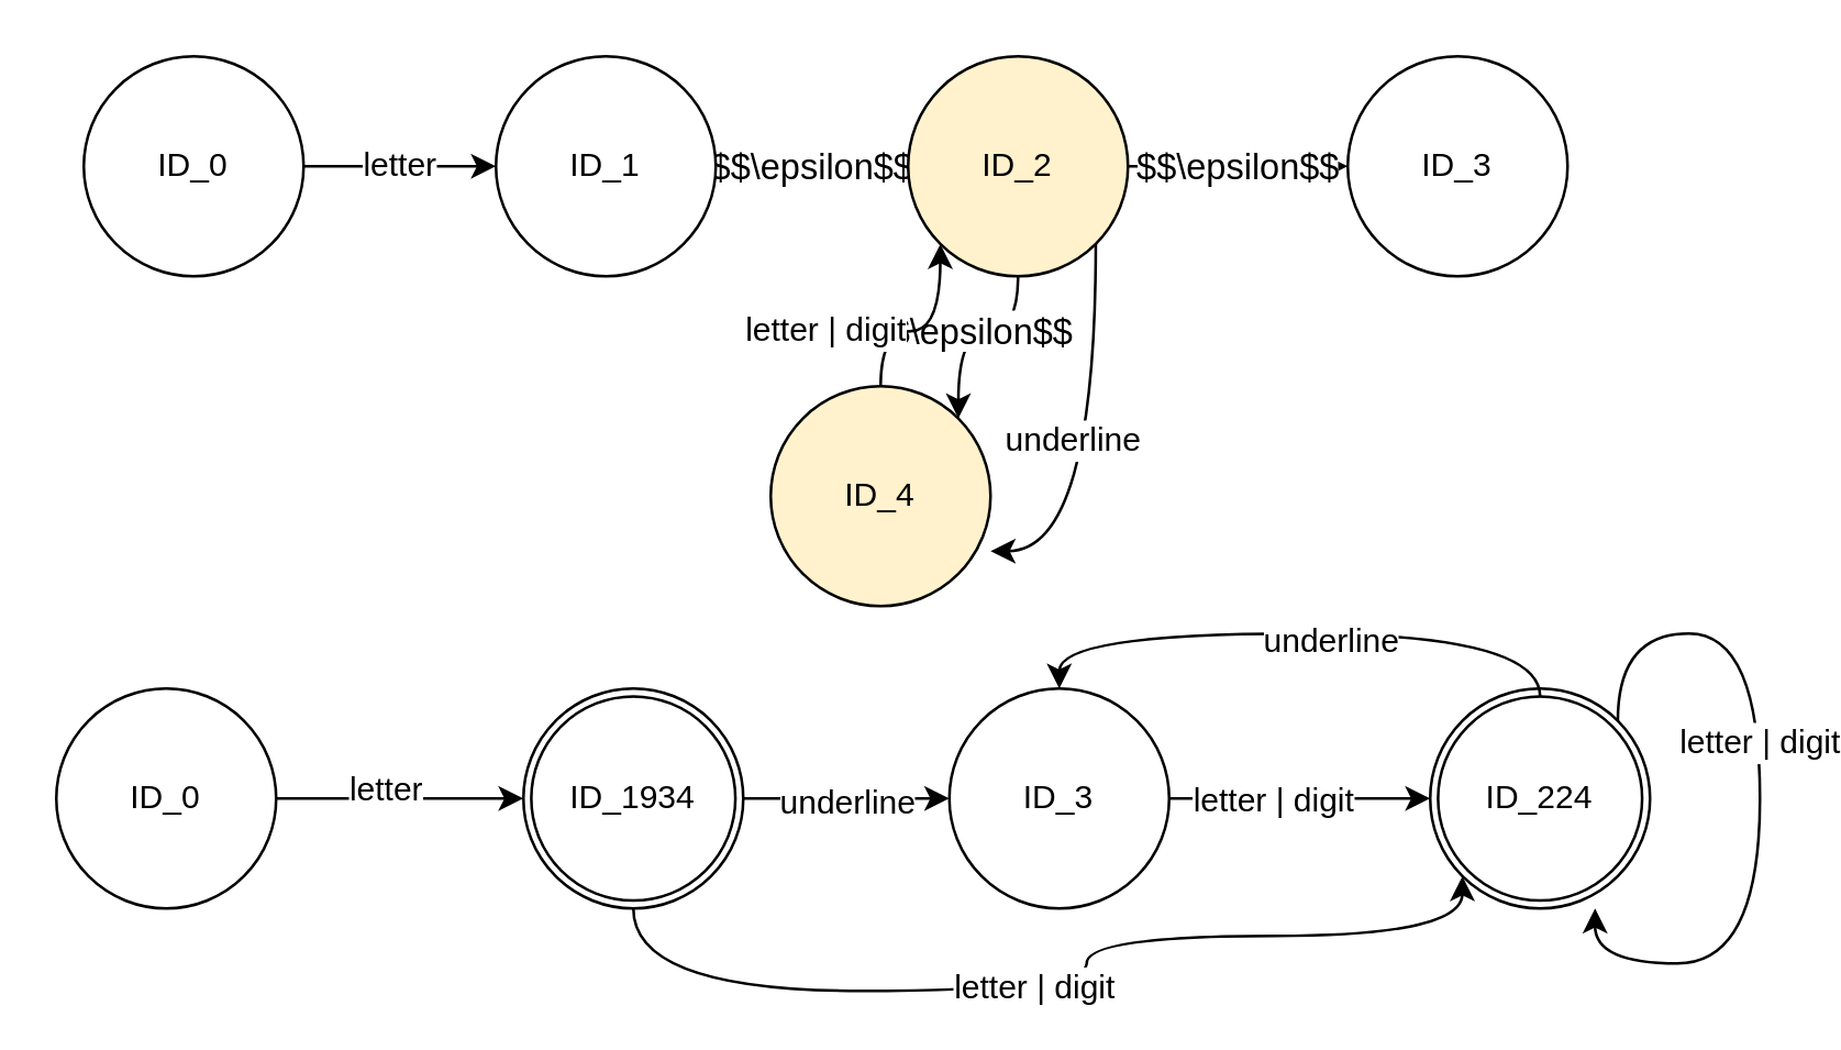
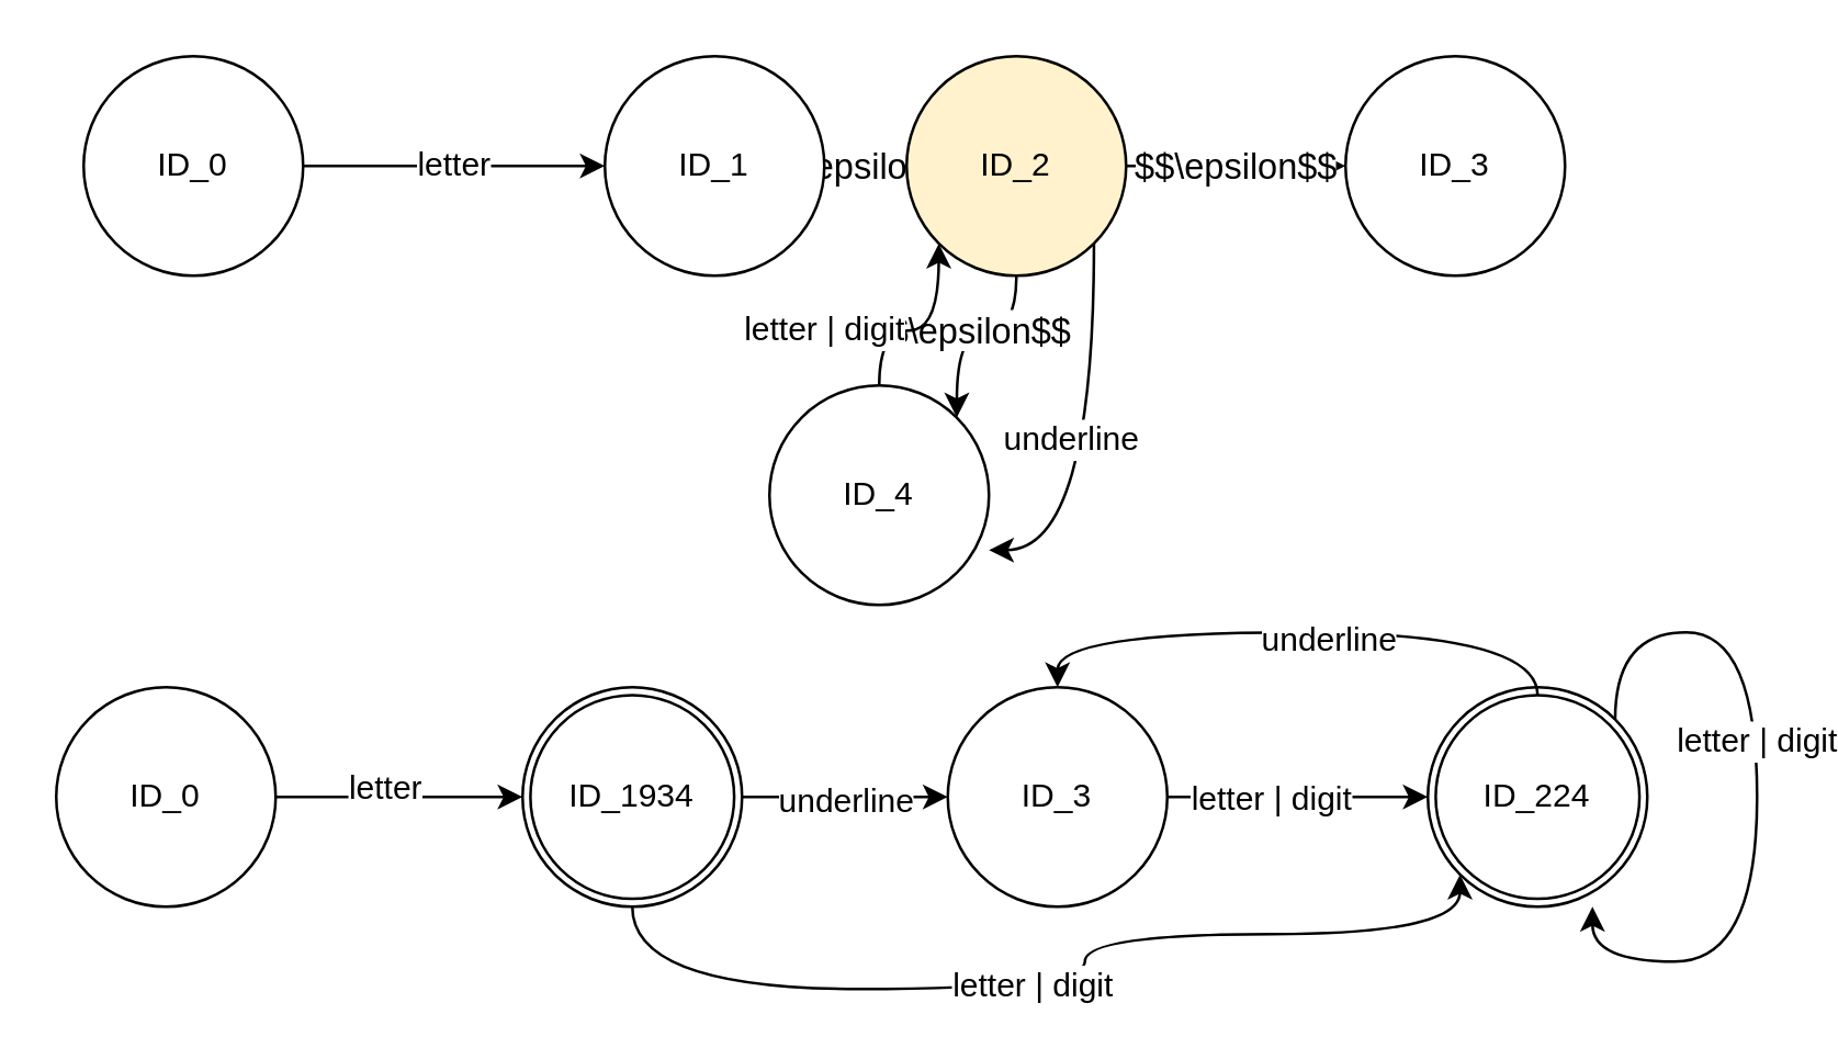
- <mxCell id="25" value="ID_1" style="ellipse;whiteSpace=wrap;html=1;aspect=fixed;" vertex="1" parent="1"><mxGeometry x="180" y="20" width="80" height="80" as="geometry" /></mxCell>
+ <mxCell id="25" value="ID_1" style="ellipse;whiteSpace=wrap;html=1;aspect=fixed;" vertex="1" parent="1"><mxGeometry x="220" y="20" width="80" height="80" as="geometry" /></mxCell>
- <mxCell id="33" value="ID_4" style="ellipse;whiteSpace=wrap;html=1;aspect=fixed;fillColor=#fff2cc;" vertex="1" parent="1"><mxGeometry x="280" y="140" width="80" height="80" as="geometry" /></mxCell>
+ <mxCell id="33" value="ID_4" style="ellipse;whiteSpace=wrap;html=1;aspect=fixed;" vertex="1" parent="1"><mxGeometry x="280" y="140" width="80" height="80" as="geometry" /></mxCell>
